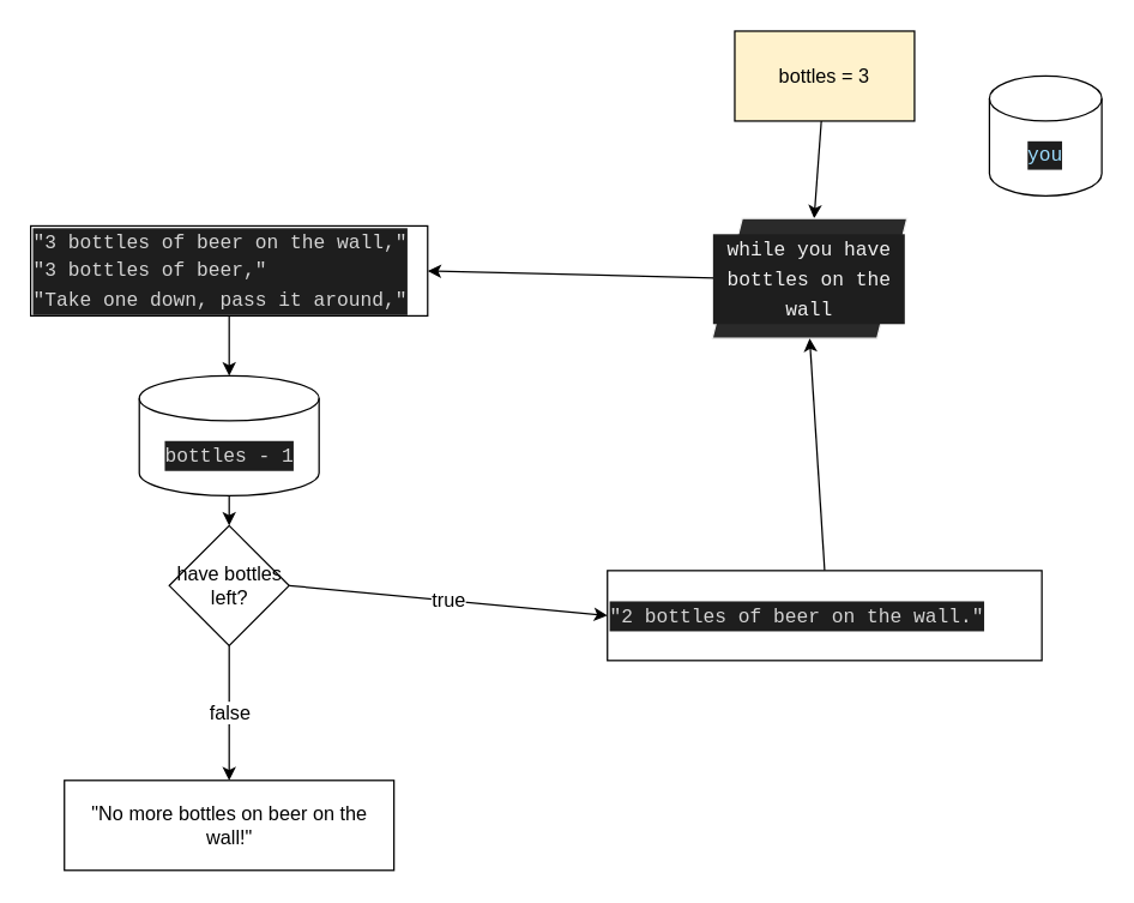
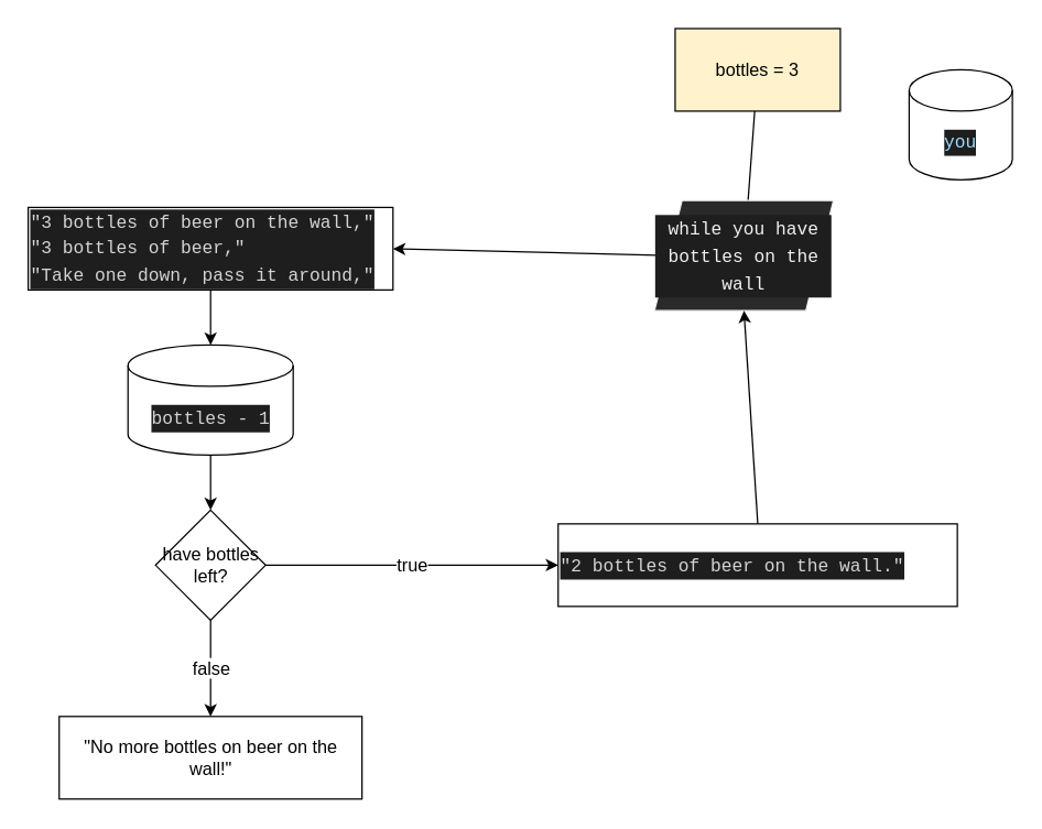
- <mxCell id="3" value="" style="edgeStyle=none;html=1;fontSize=13;" parent="1" source="4" target="6" edge="1"><mxGeometry relative="1" as="geometry" /></mxCell>
+ <mxCell id="3" value="" style="edgeStyle=none;html=1;fontSize=13;endArrow=none;" parent="1" source="4" target="6" edge="1"><mxGeometry relative="1" as="geometry" /></mxCell>
- <mxCell id="15" value="have bottles left?" style="rhombus;whiteSpace=wrap;html=1;fontSize=13;" vertex="1" parent="1"><mxGeometry x="112.5" y="350" width="80" height="80" as="geometry" /></mxCell>
+ <mxCell id="15" value="have bottles left?" style="rhombus;whiteSpace=wrap;html=1;fontSize=13;" vertex="1" parent="1"><mxGeometry x="112.5" y="370" width="80" height="80" as="geometry" /></mxCell>
